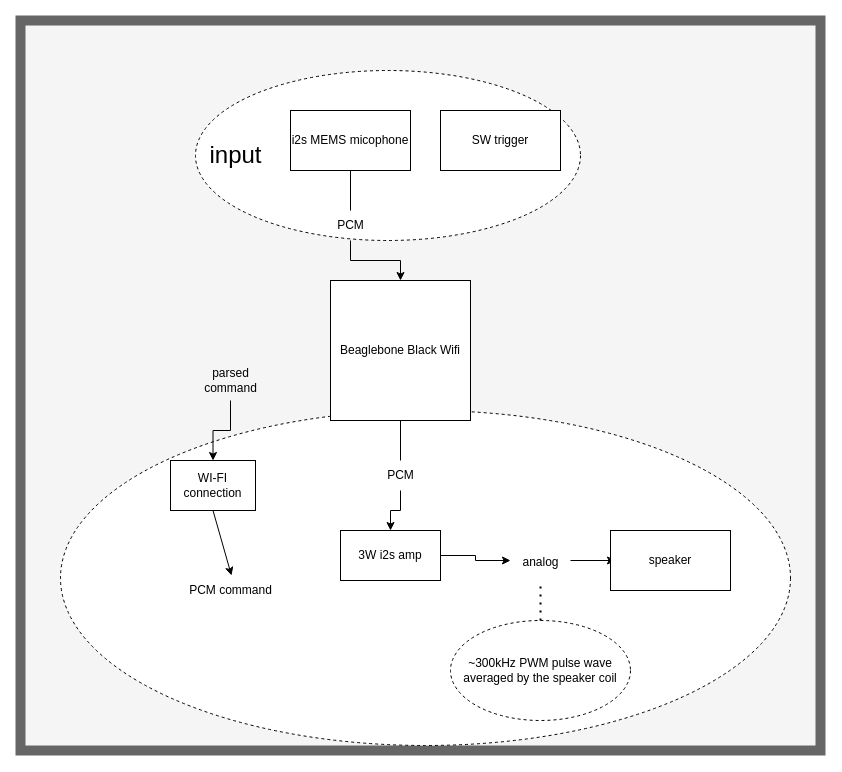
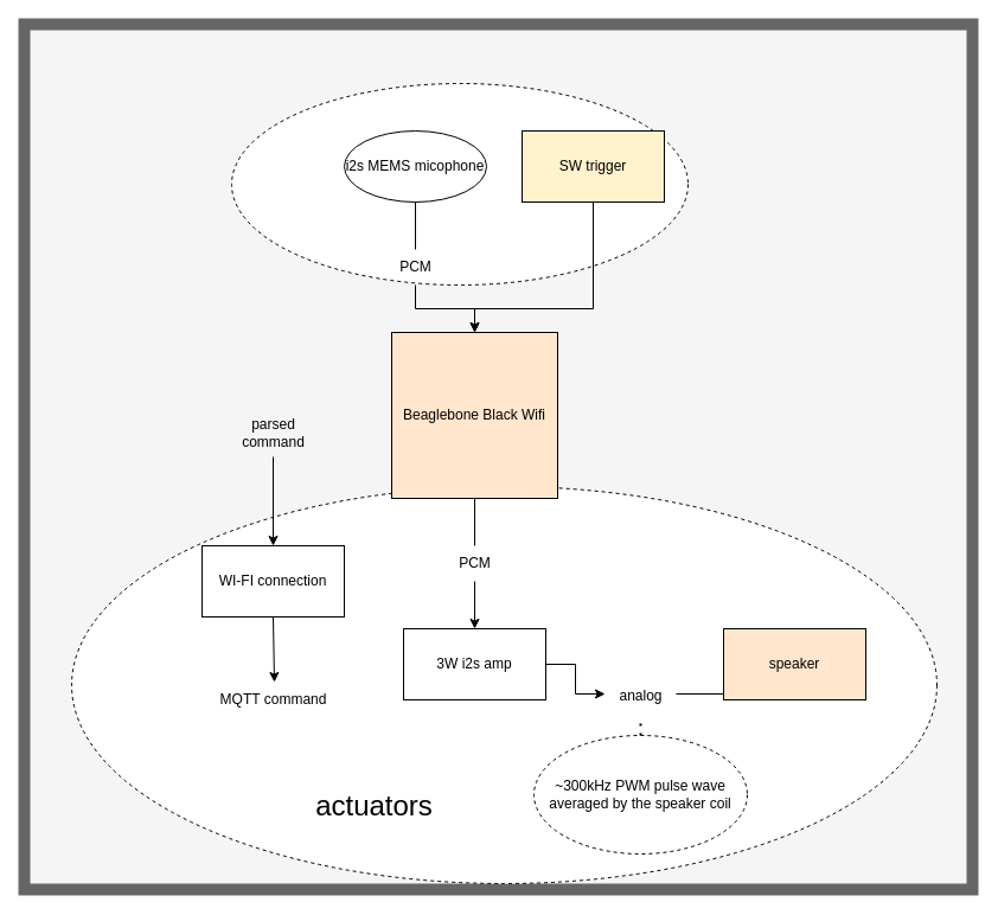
- <mxCell id="6" value="i2s MEMS micophone" style="rounded=0;whiteSpace=wrap;html=1;" parent="1" vertex="1"><mxGeometry x="290" y="110" width="120" height="60" as="geometry" /></mxCell>
+ <mxCell id="6" value="i2s MEMS micophone" style="ellipse;whiteSpace=wrap;html=1;" parent="1" vertex="1"><mxGeometry x="290" y="110" width="120" height="60" as="geometry" /></mxCell>
- <mxCell id="16" value="SW trigger" style="rounded=0;whiteSpace=wrap;html=1;" parent="1" vertex="1"><mxGeometry x="440" y="110" width="120" height="60" as="geometry" /></mxCell>
+ <mxCell id="16" value="SW trigger" style="rounded=0;whiteSpace=wrap;html=1;fillColor=#fff2cc;" parent="1" vertex="1"><mxGeometry x="440" y="110" width="120" height="60" as="geometry" /></mxCell>
- <mxCell id="12" value="input" style="text;html=1;align=center;verticalAlign=middle;resizable=0;points=[];autosize=1;strokeColor=none;fillColor=none;fontSize=24;" parent="1" vertex="1"><mxGeometry x="195" y="135" width="80" height="40" as="geometry" /></mxCell>
+ <mxCell id="15" style="edgeStyle=orthogonalEdgeStyle;rounded=0;orthogonalLoop=1;jettySize=auto;html=1;entryX=0.5;entryY=0;entryDx=0;entryDy=0;fontSize=16;" parent="1" source="16" target="9" edge="1"><mxGeometry relative="1" as="geometry"><Array as="points"><mxPoint x="500" y="260" /><mxPoint x="400" y="260" /></Array></mxGeometry></mxCell>
- <mxCell id="9" value="Beaglebone Black Wifi" style="whiteSpace=wrap;html=1;aspect=fixed;" parent="1" vertex="1"><mxGeometry x="330" y="280" width="140" height="140" as="geometry" /></mxCell>
+ <mxCell id="9" value="Beaglebone Black Wifi" style="whiteSpace=wrap;html=1;aspect=fixed;fillColor=#ffe6cc;" parent="1" vertex="1"><mxGeometry x="330" y="280" width="140" height="140" as="geometry" /></mxCell>
- <mxCell id="26" value="&lt;div&gt;parsed &lt;br&gt;&lt;/div&gt;&lt;div&gt;command&lt;/div&gt;" style="text;html=1;align=center;verticalAlign=middle;resizable=0;points=[];autosize=1;strokeColor=none;fillColor=none;fontSize=12;" parent="1" vertex="1"><mxGeometry x="190" y="360" width="80" height="40" as="geometry" /></mxCell>
+ <mxCell id="26" value="&lt;div&gt;parsed &lt;br&gt;&lt;/div&gt;&lt;div&gt;command&lt;/div&gt;" style="text;html=1;align=center;verticalAlign=middle;resizable=0;points=[];autosize=1;strokeColor=none;fillColor=none;fontSize=12;" parent="1" vertex="1"><mxGeometry x="190" y="345" width="80" height="40" as="geometry" /></mxCell>
- <mxCell id="22" value="WI-FI connection" style="rounded=0;whiteSpace=wrap;html=1;" parent="1" vertex="1"><mxGeometry x="170" y="460" width="85" height="50" as="geometry" /></mxCell>
+ <mxCell id="22" value="WI-FI connection" style="rounded=0;whiteSpace=wrap;html=1;" parent="1" vertex="1"><mxGeometry x="170" y="460" width="120" height="60" as="geometry" /></mxCell>
- <mxCell id="11" value="&lt;div&gt;3W i2s amp&lt;/div&gt;" style="rounded=0;whiteSpace=wrap;html=1;" parent="1" vertex="1"><mxGeometry x="340" y="530" width="100" height="50" as="geometry" /></mxCell>
+ <mxCell id="11" value="&lt;div&gt;3W i2s amp&lt;/div&gt;" style="rounded=0;whiteSpace=wrap;html=1;" parent="1" vertex="1"><mxGeometry x="340" y="530" width="120" height="60" as="geometry" /></mxCell>
- <mxCell id="18" value="&lt;font style=&quot;font-size: 12px;&quot;&gt;analog&lt;/font&gt;" style="text;html=1;align=center;verticalAlign=middle;resizable=0;points=[];autosize=1;strokeColor=none;fillColor=none;fontSize=16;" parent="1" vertex="1"><mxGeometry x="510" y="545" width="60" height="30" as="geometry" /></mxCell>
+ <mxCell id="18" value="&lt;font style=&quot;font-size: 12px;&quot;&gt;analog&lt;/font&gt;" style="text;html=1;align=center;verticalAlign=middle;resizable=0;points=[];autosize=1;strokeColor=none;fillColor=none;fontSize=16;" parent="1" vertex="1"><mxGeometry x="510" y="570" width="60" height="30" as="geometry" /></mxCell>
- <mxCell id="17" value="speaker" style="rounded=0;whiteSpace=wrap;html=1;" parent="1" vertex="1"><mxGeometry x="610" y="530" width="120" height="60" as="geometry" /></mxCell>
+ <mxCell id="17" value="speaker" style="rounded=0;whiteSpace=wrap;html=1;fillColor=#ffe6cc;" parent="1" vertex="1"><mxGeometry x="610" y="530" width="120" height="60" as="geometry" /></mxCell>
- <mxCell id="28" value="PCM command" style="text;html=1;align=center;verticalAlign=middle;resizable=0;points=[];autosize=1;strokeColor=none;fillColor=none;fontSize=12;" parent="1" vertex="1"><mxGeometry x="175" y="575" width="110" height="30" as="geometry" /></mxCell>
+ <mxCell id="28" value="MQTT command" style="text;html=1;align=center;verticalAlign=middle;resizable=0;points=[];autosize=1;strokeColor=none;fillColor=none;fontSize=12;" parent="1" vertex="1"><mxGeometry x="175" y="575" width="110" height="30" as="geometry" /></mxCell>
+ <mxCell id="21" value="actuators" style="text;html=1;align=center;verticalAlign=middle;resizable=0;points=[];autosize=1;strokeColor=none;fillColor=none;fontSize=24;" parent="1" vertex="1"><mxGeometry x="255" y="660" width="120" height="40" as="geometry" /></mxCell>
